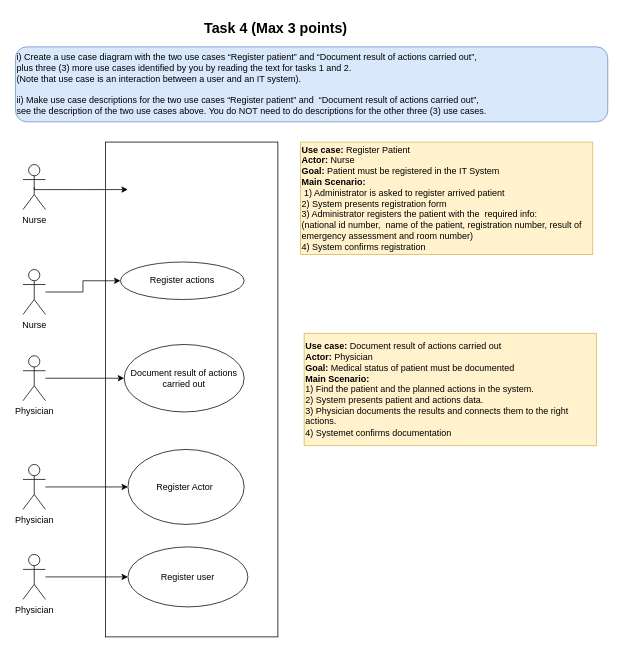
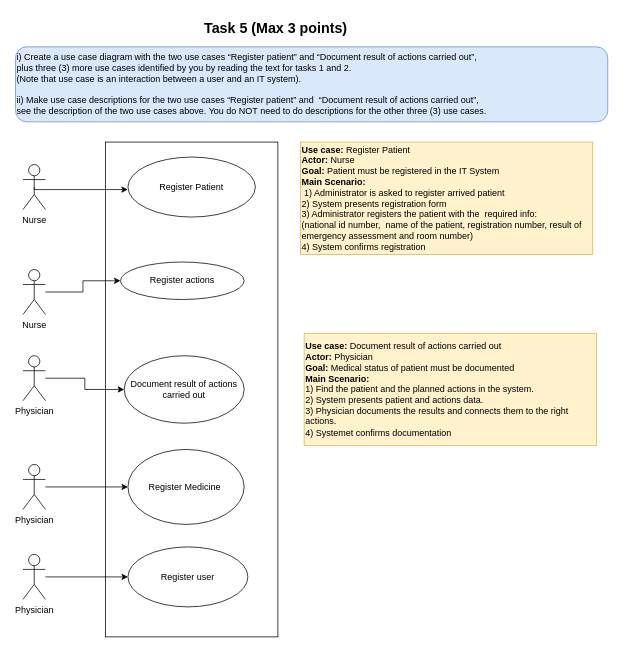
- <mxCell id="20" value="&lt;font style=&quot;font-size: 19px&quot;&gt;&lt;b&gt;Task 4 (Max 3 points)&lt;/b&gt;&lt;/font&gt;" style="text;html=1;" vertex="1" parent="1"><mxGeometry x="270" y="20" width="140" height="30" as="geometry" /></mxCell>
+ <mxCell id="20" value="&lt;font style=&quot;font-size: 19px&quot;&gt;&lt;b&gt;Task 5 (Max 3 points)&lt;/b&gt;&lt;/font&gt;" style="text;html=1;" vertex="1" parent="1"><mxGeometry x="270" y="20" width="140" height="30" as="geometry" /></mxCell>
+ <mxCell id="4" value="Register Patient" style="ellipse;whiteSpace=wrap;html=1;" parent="1" vertex="1"><mxGeometry x="170" y="209" width="170" height="80" as="geometry" /></mxCell>
- <mxCell id="9" value="Document result of actions carried out" style="ellipse;whiteSpace=wrap;html=1;rounded=0;glass=0;comic=0;" parent="1" vertex="1"><mxGeometry x="165" y="459" width="160" height="90" as="geometry" /></mxCell>
+ <mxCell id="9" value="Document result of actions carried out" style="ellipse;whiteSpace=wrap;html=1;rounded=0;glass=0;comic=0;" parent="1" vertex="1"><mxGeometry x="165" y="474" width="160" height="90" as="geometry" /></mxCell>
- <mxCell id="13" value="Register Actor&amp;nbsp;" style="ellipse;whiteSpace=wrap;html=1;rounded=0;glass=0;comic=0;" parent="1" vertex="1"><mxGeometry x="170" y="599" width="155" height="100" as="geometry" /></mxCell>
+ <mxCell id="13" value="Register Medicine&amp;nbsp;" style="ellipse;whiteSpace=wrap;html=1;rounded=0;glass=0;comic=0;" parent="1" vertex="1"><mxGeometry x="170" y="599" width="155" height="100" as="geometry" /></mxCell>
